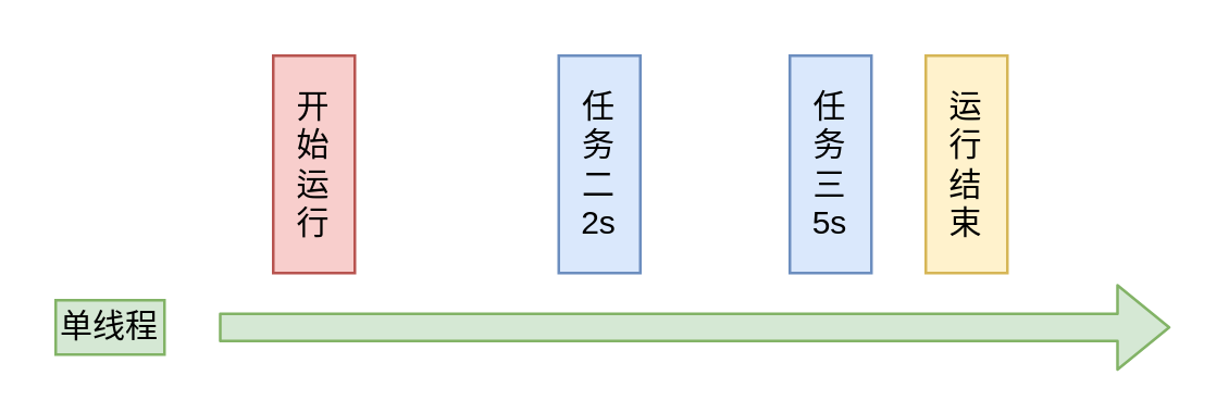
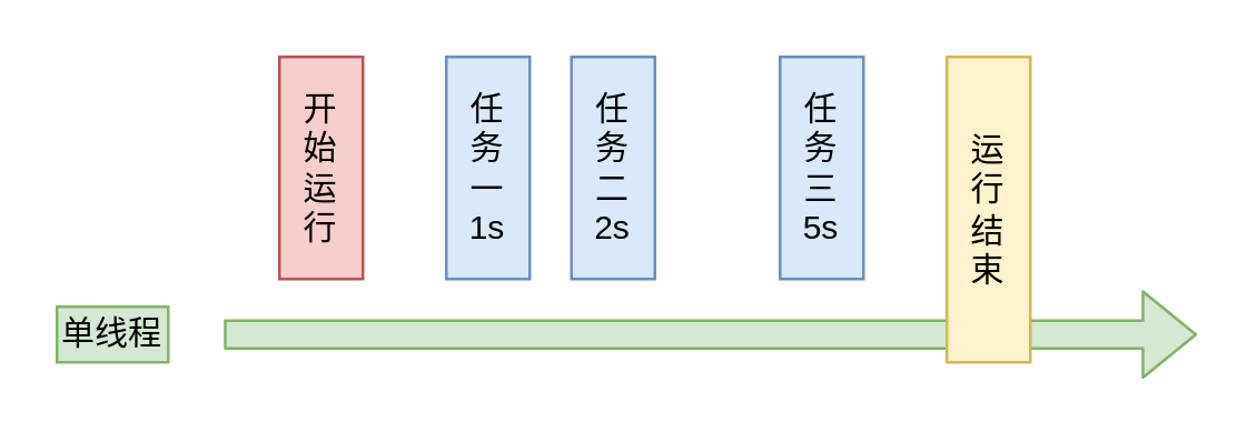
+ <mxCell id="4" value="任&lt;br&gt;务&lt;br&gt;一&lt;br&gt;1s" style="text;html=1;strokeColor=#6c8ebf;fillColor=#dae8fc;align=center;verticalAlign=middle;whiteSpace=wrap;rounded=0;" vertex="1" parent="1"><mxGeometry x="160" y="20" width="30" height="80" as="geometry" /></mxCell>
- <mxCell id="6" value="任&lt;br&gt;务&lt;br&gt;三&lt;br&gt;5s" style="text;html=1;strokeColor=#6c8ebf;fillColor=#dae8fc;align=center;verticalAlign=middle;whiteSpace=wrap;rounded=0;" vertex="1" parent="1"><mxGeometry x="290" y="20" width="30" height="80" as="geometry" /></mxCell>
+ <mxCell id="6" value="任&lt;br&gt;务&lt;br&gt;三&lt;br&gt;5s" style="text;html=1;strokeColor=#6c8ebf;fillColor=#dae8fc;align=center;verticalAlign=middle;whiteSpace=wrap;rounded=0;" vertex="1" parent="1"><mxGeometry x="280" y="20" width="30" height="80" as="geometry" /></mxCell>
- <mxCell id="7" value="运&lt;br&gt;行&lt;br&gt;结&lt;br&gt;束" style="text;html=1;strokeColor=#d6b656;fillColor=#fff2cc;align=center;verticalAlign=middle;whiteSpace=wrap;rounded=0;" vertex="1" parent="1"><mxGeometry x="340" y="20" width="30" height="80" as="geometry" /></mxCell>
+ <mxCell id="7" value="运&lt;br&gt;行&lt;br&gt;结&lt;br&gt;束" style="text;html=1;strokeColor=#d6b656;fillColor=#fff2cc;align=center;verticalAlign=middle;whiteSpace=wrap;rounded=0;" vertex="1" parent="1"><mxGeometry x="340" y="20" width="30" height="110" as="geometry" /></mxCell>
